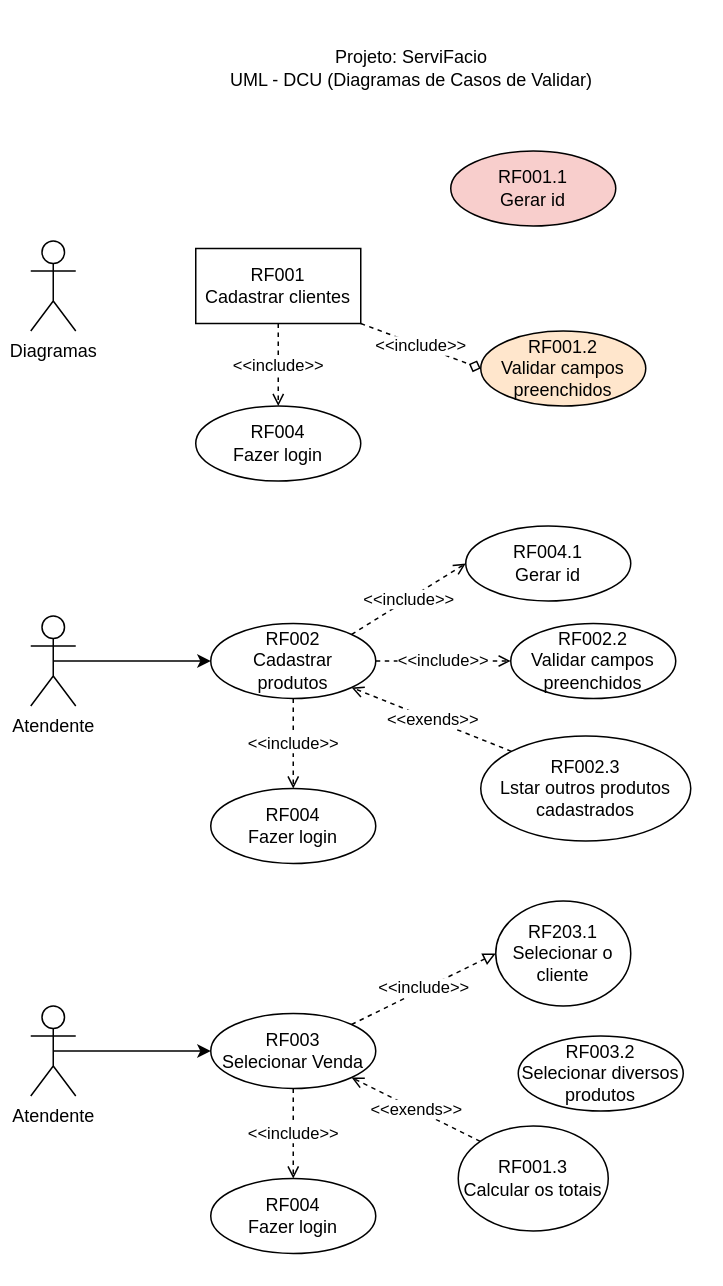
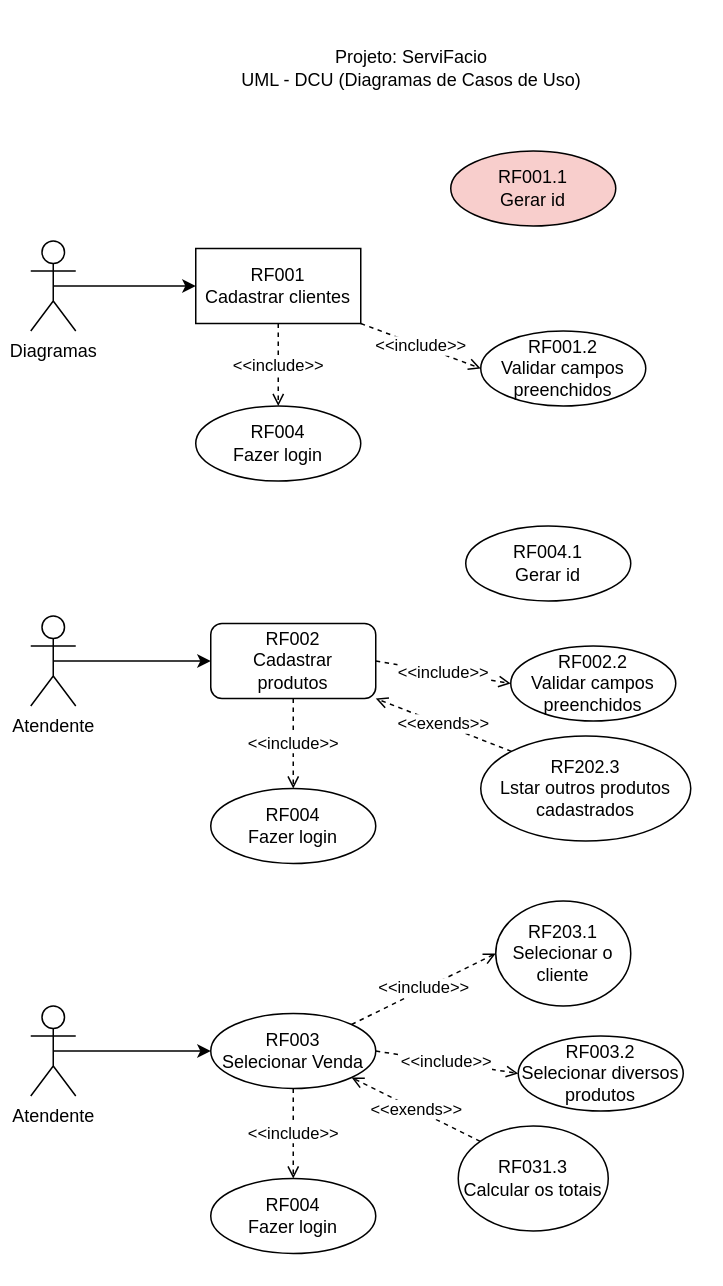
- <mxCell id="2" value="Projeto: ServiFacio&lt;div&gt;UML - DCU (Diagramas de Casos de Validar)&lt;/div&gt;" style="text;html=1;align=center;verticalAlign=middle;whiteSpace=wrap;rounded=0;" vertex="1" parent="1"><mxGeometry x="144" y="20" width="260" height="50" as="geometry" /></mxCell>
+ <mxCell id="2" value="Projeto: ServiFacio&lt;div&gt;UML - DCU (Diagramas de Casos de Uso)&lt;/div&gt;" style="text;html=1;align=center;verticalAlign=middle;whiteSpace=wrap;rounded=0;" vertex="1" parent="1"><mxGeometry x="144" y="20" width="260" height="50" as="geometry" /></mxCell>
+ <mxCell id="3" style="edgeStyle=orthogonalEdgeStyle;rounded=0;orthogonalLoop=1;jettySize=auto;html=1;exitX=0.5;exitY=0.5;exitDx=0;exitDy=0;exitPerimeter=0;entryX=0;entryY=0.5;entryDx=0;entryDy=0;" edge="1" parent="1" source="4" target="7"><mxGeometry relative="1" as="geometry" /></mxCell>
- <mxCell id="12" value="&amp;lt;&amp;lt;include&amp;gt;&amp;gt;" style="rounded=0;orthogonalLoop=1;jettySize=auto;html=1;entryX=0;entryY=0.5;entryDx=0;entryDy=0;dashed=1;endArrow=diamond;endFill=0;exitX=1;exitY=1;exitDx=0;exitDy=0;" edge="1" parent="1" source="7" target="9"><mxGeometry relative="1" as="geometry"><mxPoint x="250" y="250" as="sourcePoint" /><mxPoint x="195" y="225" as="targetPoint" /></mxGeometry></mxCell>
+ <mxCell id="12" value="&amp;lt;&amp;lt;include&amp;gt;&amp;gt;" style="rounded=0;orthogonalLoop=1;jettySize=auto;html=1;entryX=0;entryY=0.5;entryDx=0;entryDy=0;dashed=1;endArrow=open;endFill=0;exitX=1;exitY=1;exitDx=0;exitDy=0;" edge="1" parent="1" source="7" target="9"><mxGeometry relative="1" as="geometry"><mxPoint x="250" y="250" as="sourcePoint" /><mxPoint x="195" y="225" as="targetPoint" /></mxGeometry></mxCell>
- <mxCell id="9" value="&lt;div&gt;RF001.2&lt;br&gt;&lt;/div&gt;Validar campos preenchidos" style="ellipse;whiteSpace=wrap;html=1;fillColor=#ffe6cc;" vertex="1" parent="1"><mxGeometry x="320" y="220" width="110" height="50" as="geometry" /></mxCell>
+ <mxCell id="9" value="&lt;div&gt;RF001.2&lt;br&gt;&lt;/div&gt;Validar campos preenchidos" style="ellipse;whiteSpace=wrap;html=1;" vertex="1" parent="1"><mxGeometry x="320" y="220" width="110" height="50" as="geometry" /></mxCell>
- <mxCell id="19" value="&amp;lt;&amp;lt;include&amp;gt;&amp;gt;" style="rounded=0;orthogonalLoop=1;jettySize=auto;html=1;entryX=0;entryY=0.5;entryDx=0;entryDy=0;dashed=1;endArrow=open;endFill=0;exitX=1;exitY=0;exitDx=0;exitDy=0;" edge="1" source="13" target="14" parent="1"><mxGeometry relative="1" as="geometry"><mxPoint x="200" y="360" as="sourcePoint" /><mxPoint x="260" y="455" as="targetPoint" /></mxGeometry></mxCell>
- <mxCell id="13" value="&lt;div&gt;RF002&lt;/div&gt;Cadastrar&lt;div&gt;produtos&lt;/div&gt;" style="ellipse;whiteSpace=wrap;html=1;" vertex="1" parent="1"><mxGeometry x="140" y="415" width="110" height="50" as="geometry" /></mxCell>
+ <mxCell id="13" value="&lt;div&gt;RF002&lt;/div&gt;Cadastrar&lt;div&gt;produtos&lt;/div&gt;" style="whiteSpace=wrap;html=1;rounded=1;" vertex="1" parent="1"><mxGeometry x="140" y="415" width="110" height="50" as="geometry" /></mxCell>
- <mxCell id="15" value="&lt;div&gt;RF002.2&lt;br&gt;&lt;/div&gt;Validar campos preenchidos" style="ellipse;whiteSpace=wrap;html=1;" vertex="1" parent="1"><mxGeometry x="340" y="415" width="110" height="50" as="geometry" /></mxCell>
+ <mxCell id="15" value="&lt;div&gt;RF002.2&lt;br&gt;&lt;/div&gt;Validar campos preenchidos" style="ellipse;whiteSpace=wrap;html=1;" vertex="1" parent="1"><mxGeometry x="340" y="430" width="110" height="50" as="geometry" /></mxCell>
- <mxCell id="20" value="&lt;div&gt;RF002.3&lt;br&gt;&lt;/div&gt;Lstar outros produtos cadastrados" style="ellipse;whiteSpace=wrap;html=1;" vertex="1" parent="1"><mxGeometry x="320" y="490" width="140" height="70" as="geometry" /></mxCell>
+ <mxCell id="20" value="&lt;div&gt;RF202.3&lt;br&gt;&lt;/div&gt;Lstar outros produtos cadastrados" style="ellipse;whiteSpace=wrap;html=1;" vertex="1" parent="1"><mxGeometry x="320" y="490" width="140" height="70" as="geometry" /></mxCell>
- <mxCell id="30" value="&amp;lt;&amp;lt;include&amp;gt;&amp;gt;" style="rounded=0;orthogonalLoop=1;jettySize=auto;html=1;entryX=0;entryY=0.5;entryDx=0;entryDy=0;dashed=1;endArrow=block;endFill=0;exitX=1;exitY=0;exitDx=0;exitDy=0;" edge="1" parent="1" source="24" target="25"><mxGeometry relative="1" as="geometry"><mxPoint x="200" y="620" as="sourcePoint" /><mxPoint x="260" y="715" as="targetPoint" /></mxGeometry></mxCell>
+ <mxCell id="30" value="&amp;lt;&amp;lt;include&amp;gt;&amp;gt;" style="rounded=0;orthogonalLoop=1;jettySize=auto;html=1;entryX=0;entryY=0.5;entryDx=0;entryDy=0;dashed=1;endArrow=open;endFill=0;exitX=1;exitY=0;exitDx=0;exitDy=0;" edge="1" parent="1" source="24" target="25"><mxGeometry relative="1" as="geometry"><mxPoint x="200" y="620" as="sourcePoint" /><mxPoint x="260" y="715" as="targetPoint" /></mxGeometry></mxCell>
+ <mxCell id="29" value="&amp;lt;&amp;lt;include&amp;gt;&amp;gt;" style="rounded=0;orthogonalLoop=1;jettySize=auto;html=1;exitX=1;exitY=0.5;exitDx=0;exitDy=0;dashed=1;endArrow=open;endFill=0;entryX=0;entryY=0.5;entryDx=0;entryDy=0;" edge="1" parent="1" source="24" target="26"><mxGeometry relative="1" as="geometry"><mxPoint x="205" y="795" as="sourcePoint" /><mxPoint x="310" y="680" as="targetPoint" /></mxGeometry></mxCell>
- <mxCell id="31" value="&lt;div&gt;RF001.3&lt;br&gt;&lt;/div&gt;Calcular os totais" style="ellipse;whiteSpace=wrap;html=1;" vertex="1" parent="1"><mxGeometry x="305" y="750" width="100" height="70" as="geometry" /></mxCell>
+ <mxCell id="31" value="&lt;div&gt;RF031.3&lt;br&gt;&lt;/div&gt;Calcular os totais" style="ellipse;whiteSpace=wrap;html=1;" vertex="1" parent="1"><mxGeometry x="305" y="750" width="100" height="70" as="geometry" /></mxCell>
